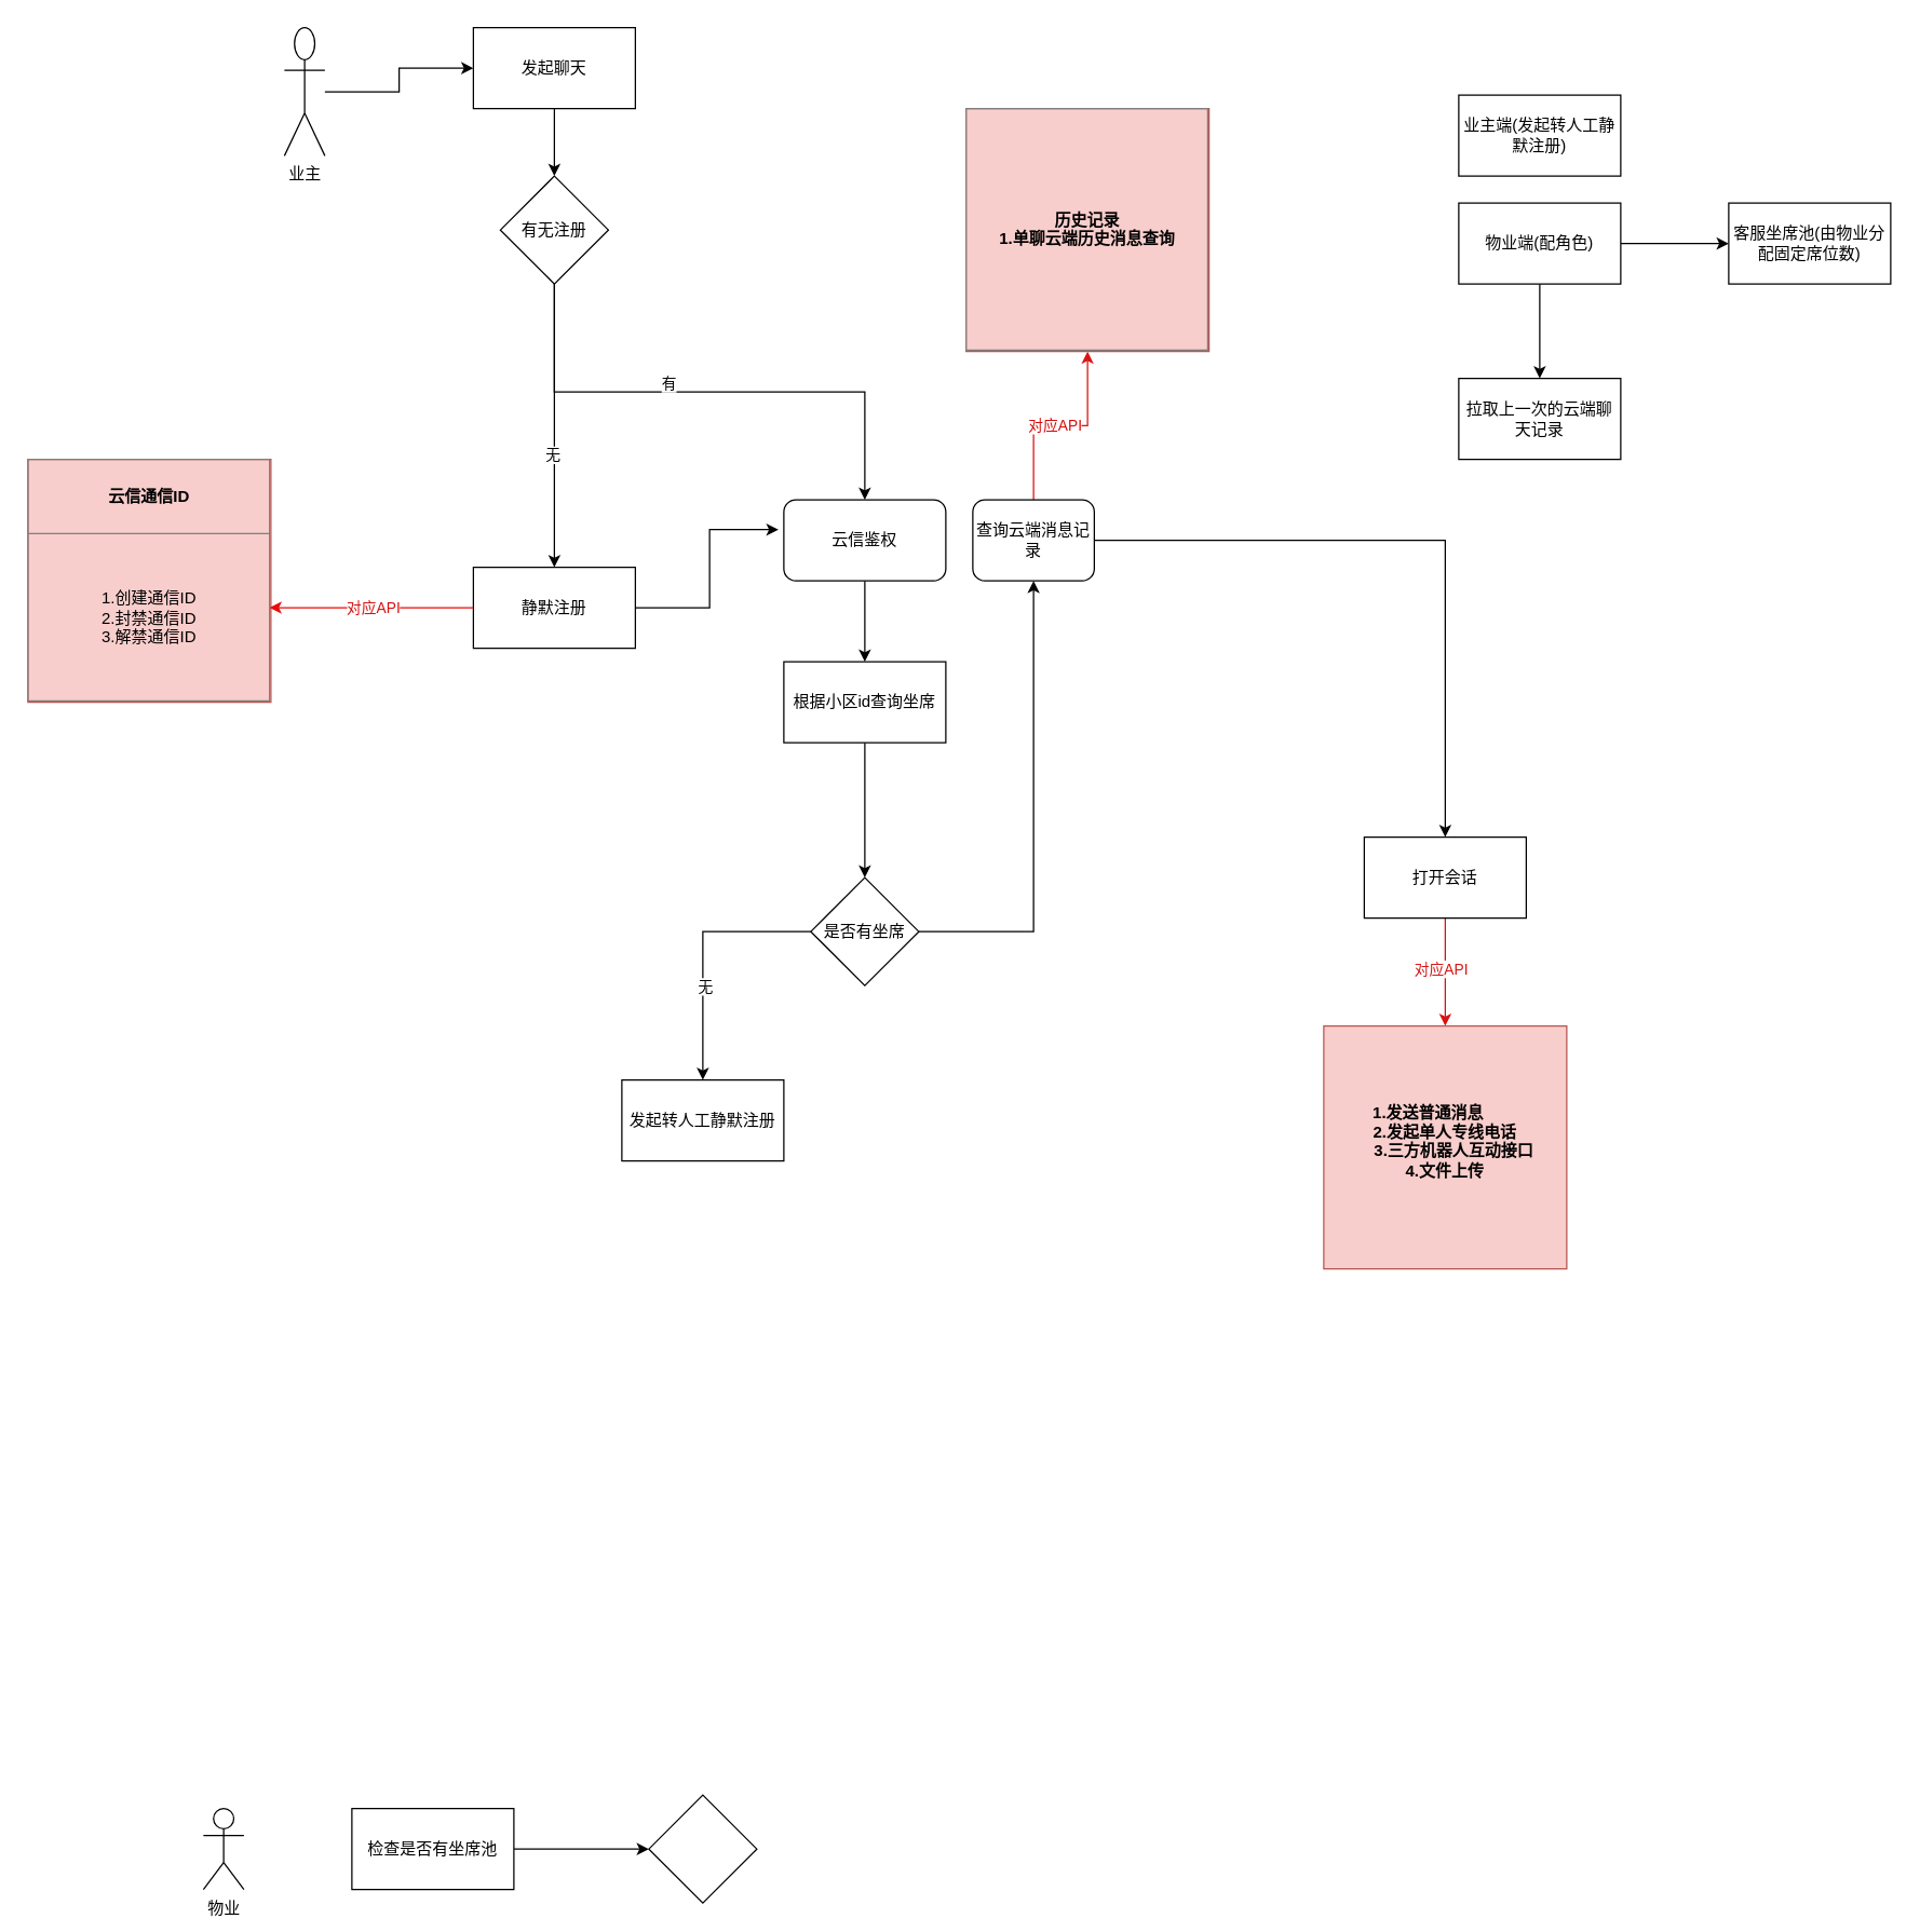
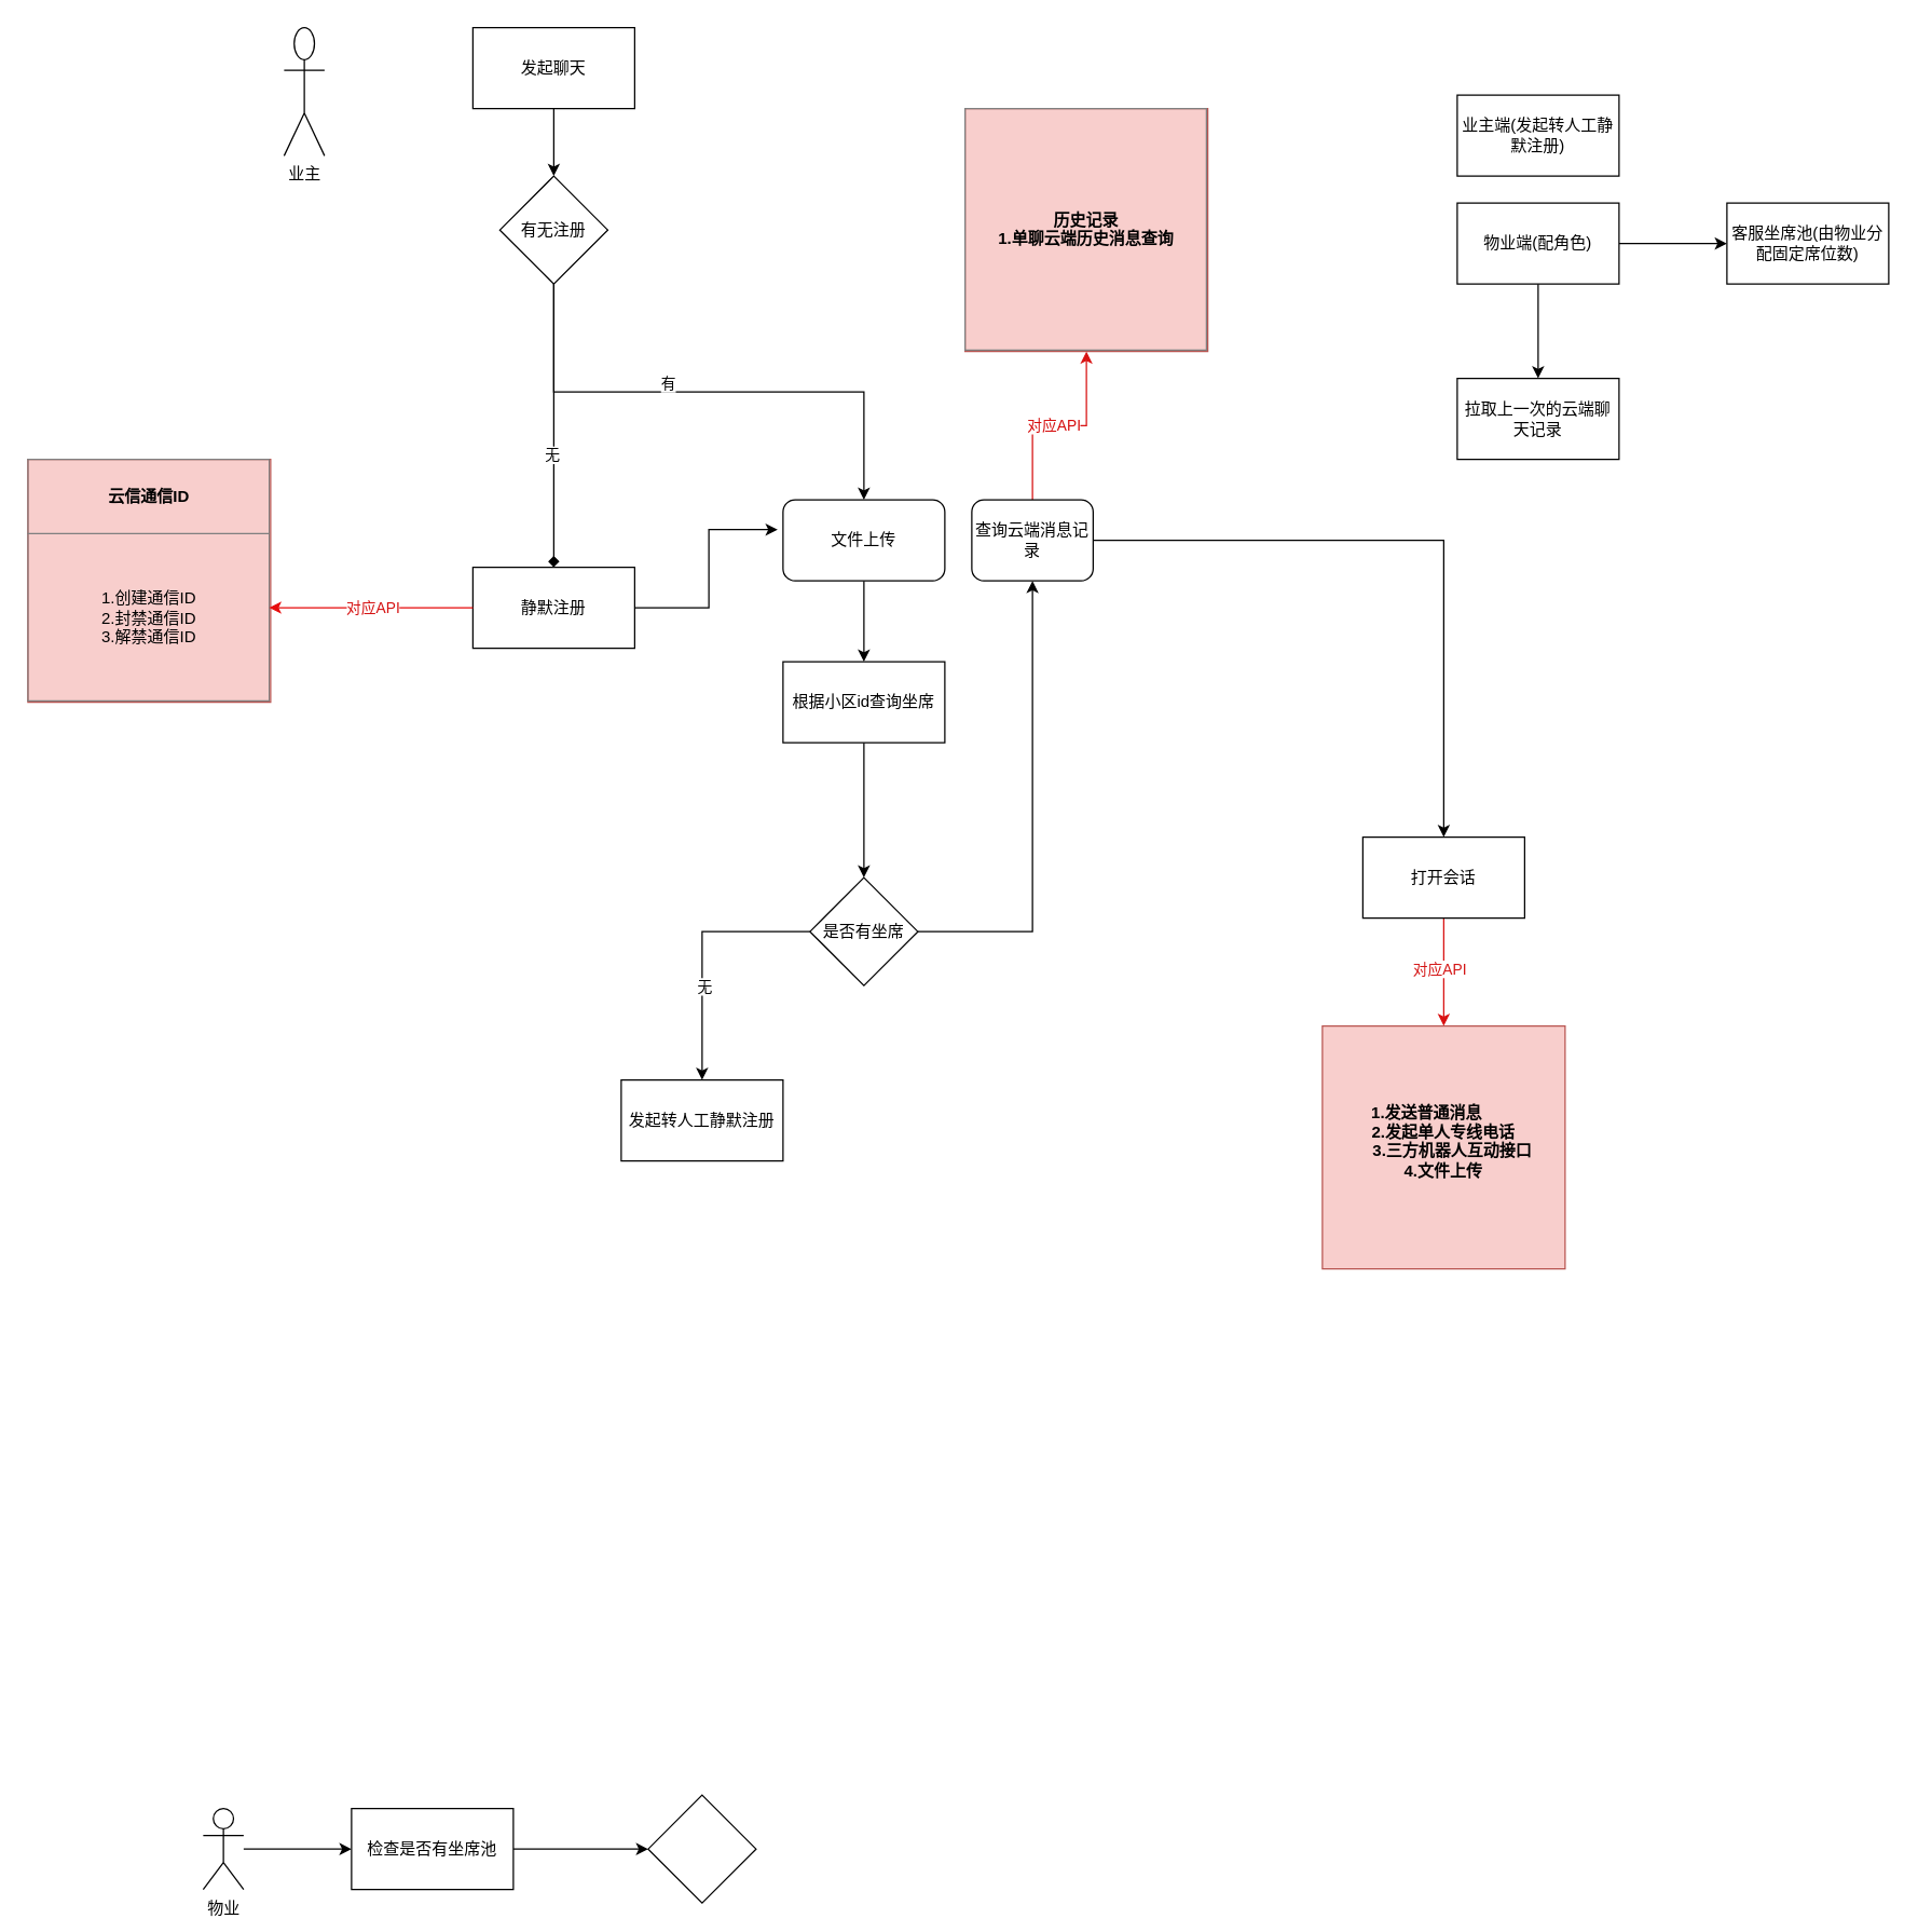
- <mxCell id="9" value="" style="edgeStyle=orthogonalEdgeStyle;rounded=0;orthogonalLoop=1;jettySize=auto;html=1;" edge="1" parent="1" source="10" target="11"><mxGeometry relative="1" as="geometry" /></mxCell>
- <mxCell id="44" value="云信鉴权" style="rounded=1;whiteSpace=wrap;html=1;" vertex="1" parent="1"><mxGeometry x="580" y="370" width="120" height="60" as="geometry" /></mxCell>
+ <mxCell id="44" value="文件上传" style="rounded=1;whiteSpace=wrap;html=1;" vertex="1" parent="1"><mxGeometry x="580" y="370" width="120" height="60" as="geometry" /></mxCell>
- <mxCell id="12" value="" style="edgeStyle=orthogonalEdgeStyle;rounded=0;orthogonalLoop=1;jettySize=auto;html=1;" edge="1" parent="1" source="16" target="18"><mxGeometry relative="1" as="geometry" /></mxCell>
+ <mxCell id="12" value="" style="edgeStyle=orthogonalEdgeStyle;rounded=0;orthogonalLoop=1;jettySize=auto;html=1;endArrow=diamond;" edge="1" parent="1" source="16" target="18"><mxGeometry relative="1" as="geometry" /></mxCell>
+ <mxCell id="26" value="" style="edgeStyle=orthogonalEdgeStyle;rounded=0;orthogonalLoop=1;jettySize=auto;html=1;" edge="1" parent="1" source="27" target="29"><mxGeometry relative="1" as="geometry" /></mxCell>
